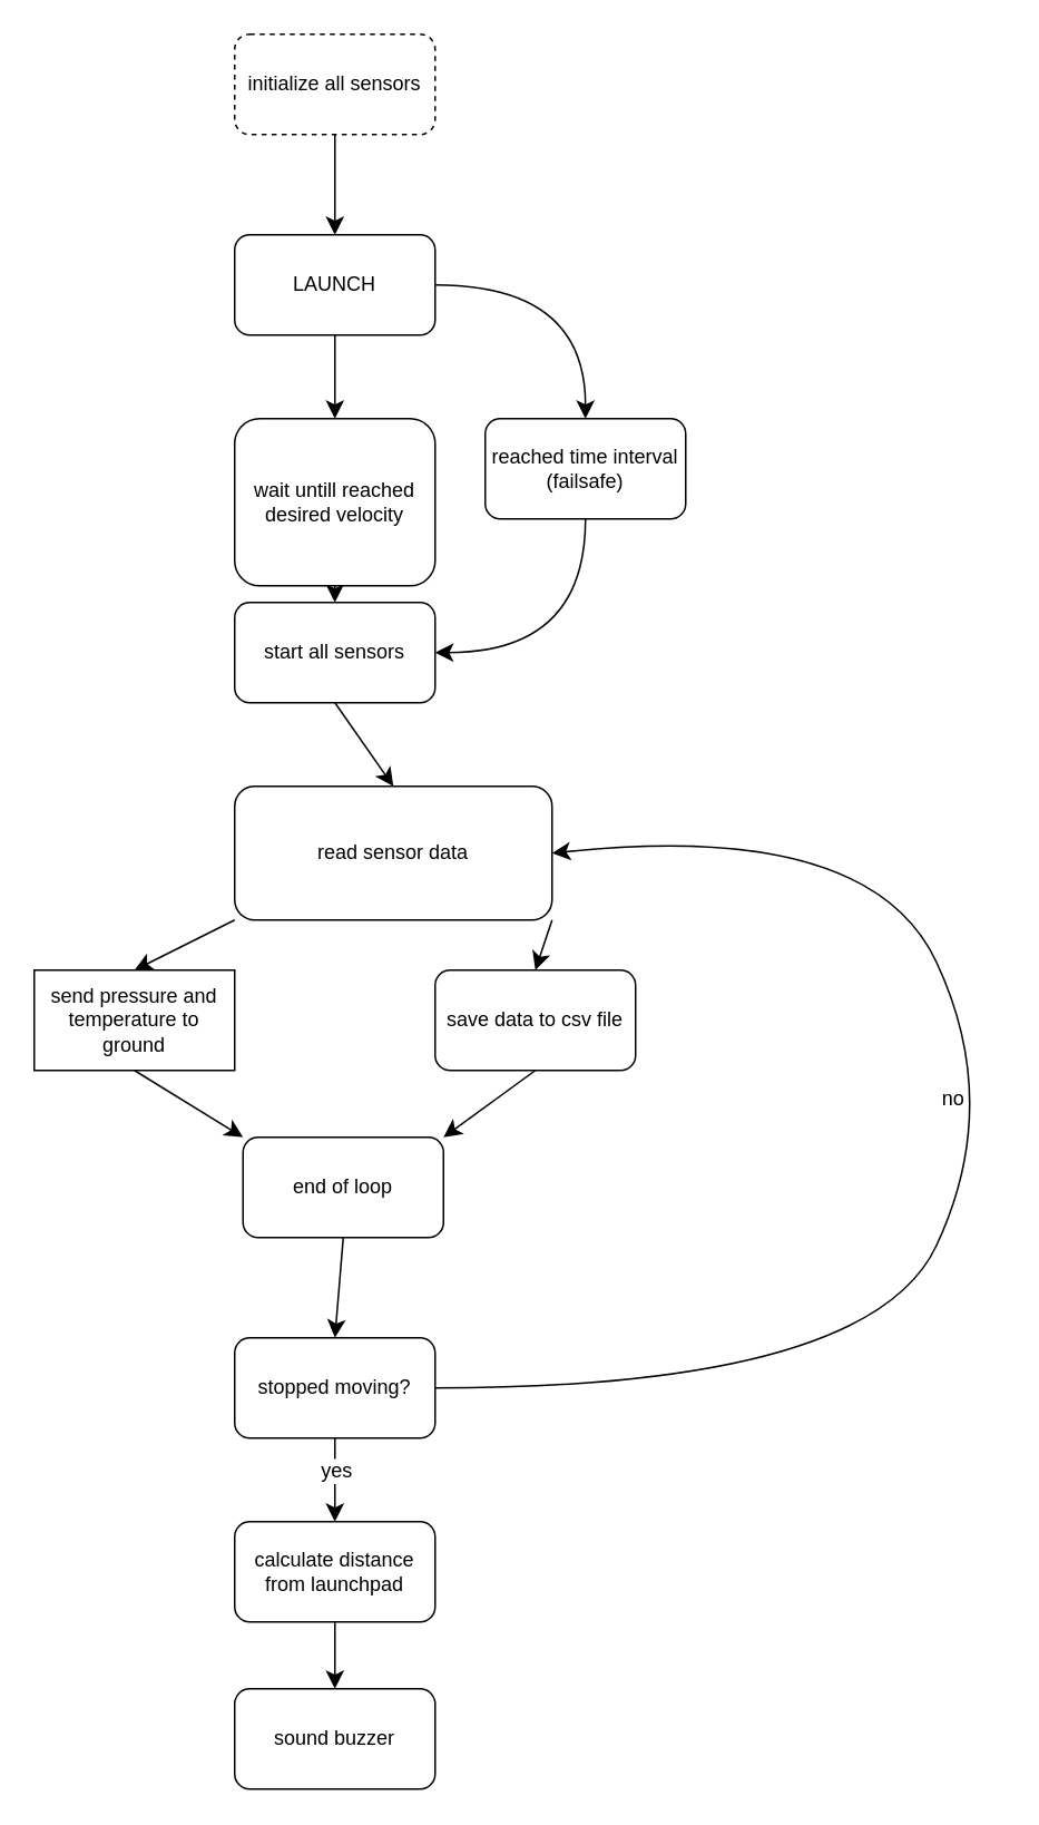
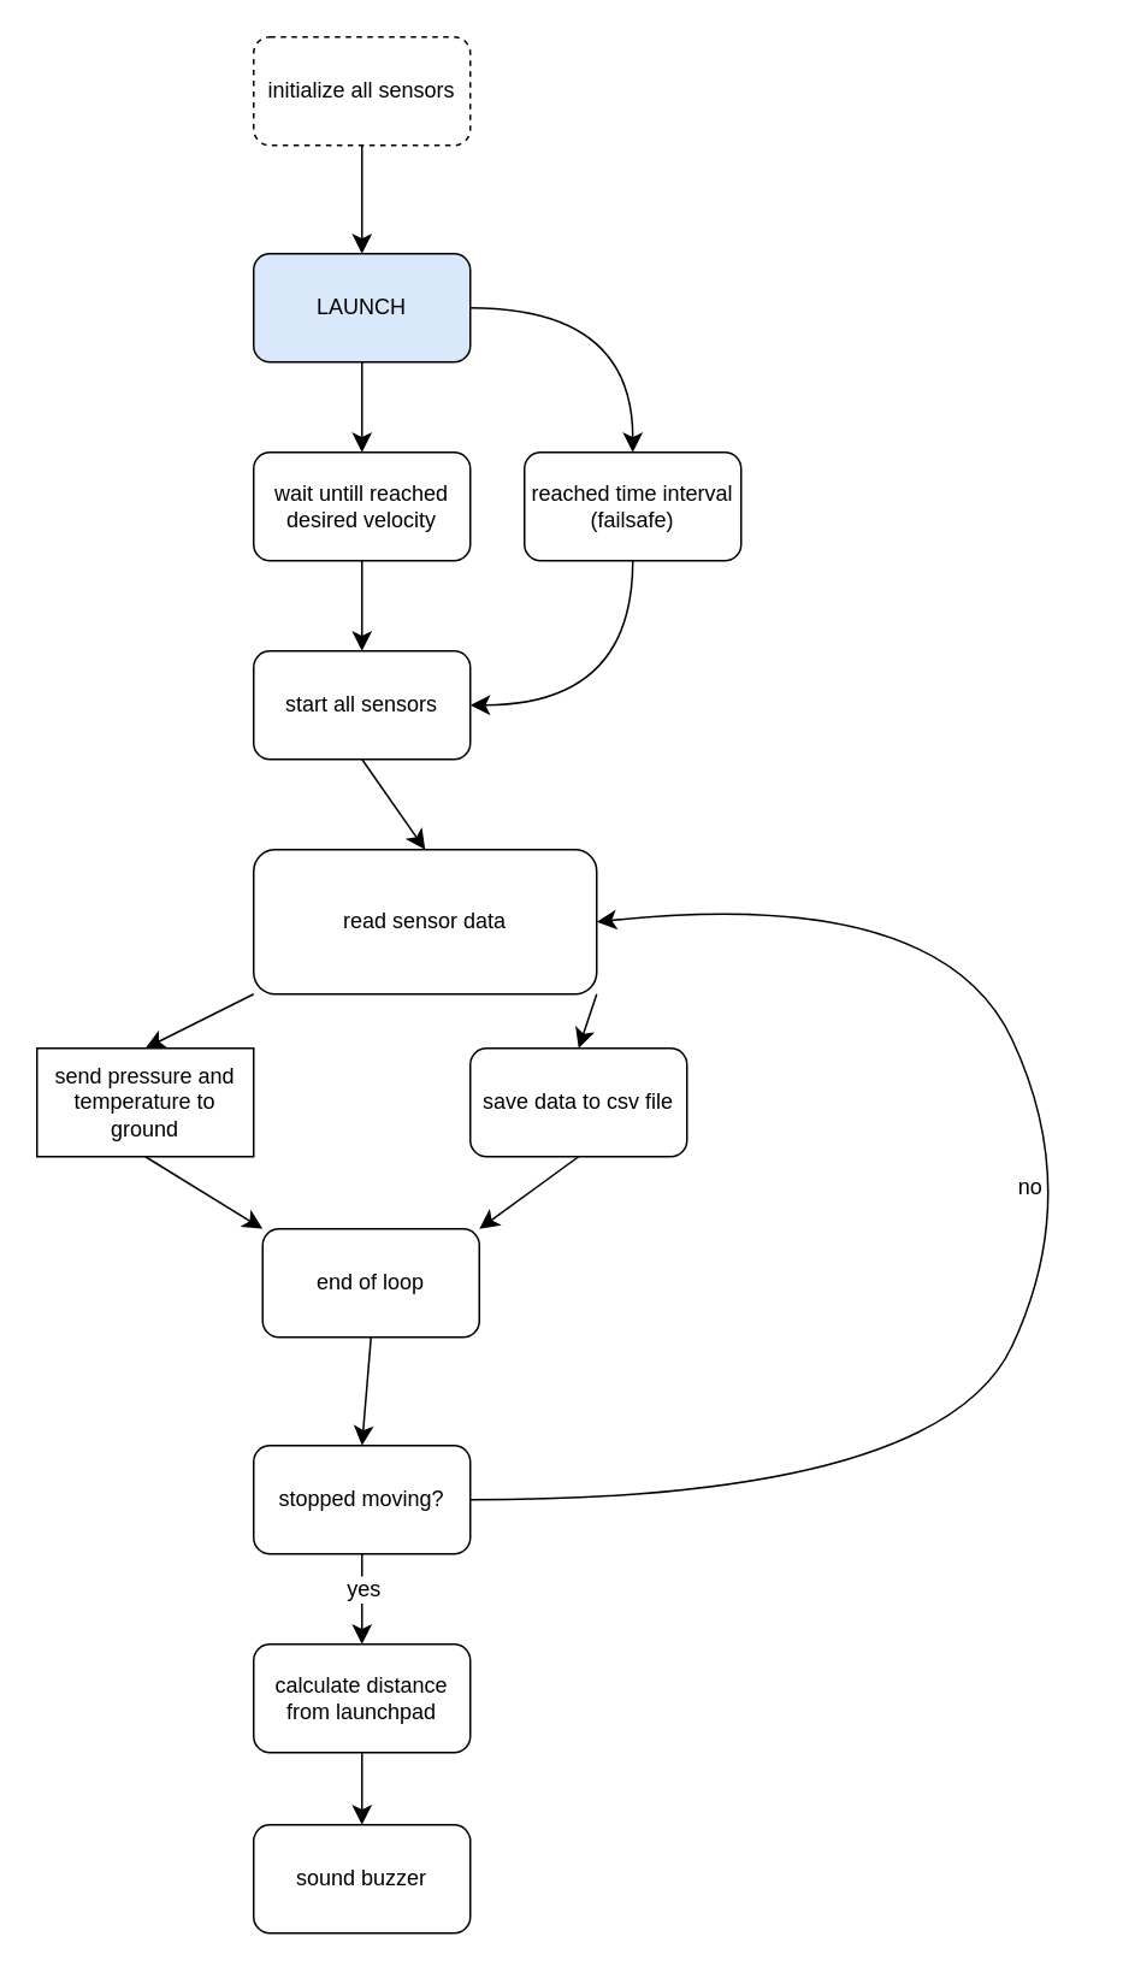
- <mxCell id="21" value="LAUNCH" style="rounded=1;whiteSpace=wrap;html=1;" vertex="1" parent="1"><mxGeometry x="140" y="140" width="120" height="60" as="geometry" /></mxCell>
+ <mxCell id="21" value="LAUNCH" style="rounded=1;whiteSpace=wrap;html=1;fillColor=#dae8fc;" vertex="1" parent="1"><mxGeometry x="140" y="140" width="120" height="60" as="geometry" /></mxCell>
- <mxCell id="12" value="wait untill reached desired velocity" style="rounded=1;whiteSpace=wrap;html=1;" vertex="1" parent="1"><mxGeometry x="140" y="250" width="120" height="100" as="geometry" /></mxCell>
+ <mxCell id="12" value="wait untill reached desired velocity" style="rounded=1;whiteSpace=wrap;html=1;" vertex="1" parent="1"><mxGeometry x="140" y="250" width="120" height="60" as="geometry" /></mxCell>
